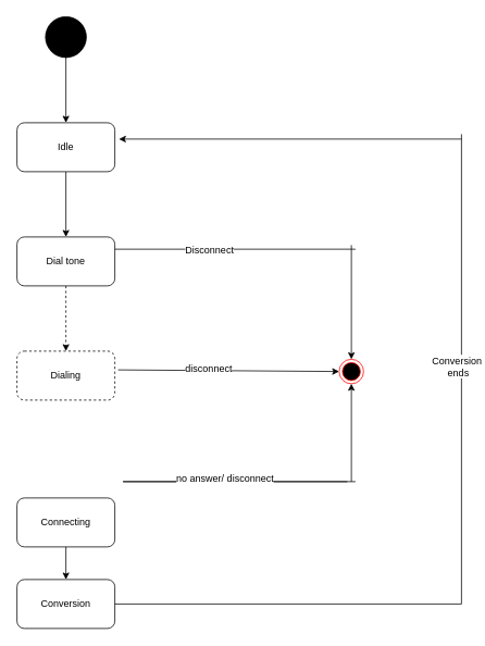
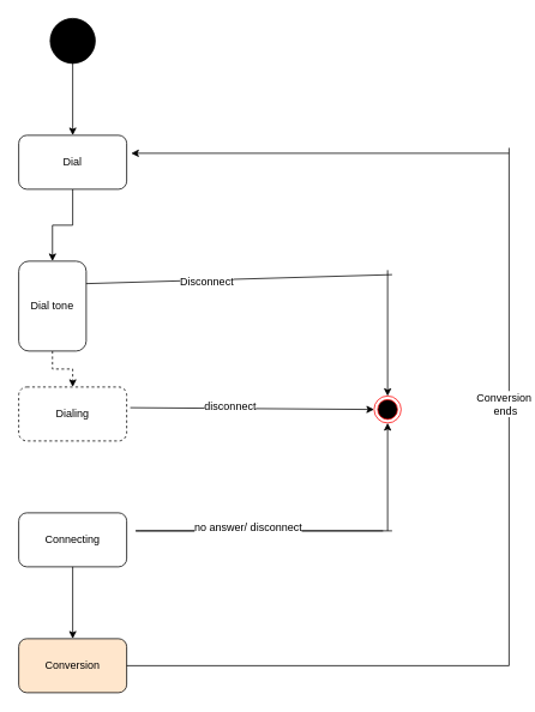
- <mxCell id="5" value="Idle" style="rounded=1;whiteSpace=wrap;html=1;strokeColor=#000000;fillColor=#FFFFFF;" vertex="1" parent="1"><mxGeometry x="20" y="150" width="120" height="60" as="geometry" /></mxCell>
+ <mxCell id="5" value="Dial" style="rounded=1;whiteSpace=wrap;html=1;strokeColor=#000000;fillColor=#FFFFFF;" vertex="1" parent="1"><mxGeometry x="20" y="150" width="120" height="60" as="geometry" /></mxCell>
- <mxCell id="7" value="Dial tone" style="rounded=1;whiteSpace=wrap;html=1;strokeColor=#000000;fillColor=#FFFFFF;" vertex="1" parent="1"><mxGeometry x="20" y="290" width="120" height="60" as="geometry" /></mxCell>
+ <mxCell id="7" value="Dial tone" style="rounded=1;whiteSpace=wrap;html=1;strokeColor=#000000;fillColor=#FFFFFF;" vertex="1" parent="1"><mxGeometry x="20" y="290" width="75" height="100" as="geometry" /></mxCell>
- <mxCell id="8" value="Connecting" style="rounded=1;whiteSpace=wrap;html=1;strokeColor=#000000;fillColor=#FFFFFF;" vertex="1" parent="1"><mxGeometry x="20" y="610" width="120" height="60" as="geometry" /></mxCell>
+ <mxCell id="8" value="Connecting" style="rounded=1;whiteSpace=wrap;html=1;strokeColor=#000000;fillColor=#FFFFFF;" vertex="1" parent="1"><mxGeometry x="20" y="570" width="120" height="60" as="geometry" /></mxCell>
- <mxCell id="10" value="Conversion" style="rounded=1;whiteSpace=wrap;html=1;strokeColor=#000000;fillColor=#FFFFFF;" vertex="1" parent="1"><mxGeometry x="20" y="710" width="120" height="60" as="geometry" /></mxCell>
+ <mxCell id="10" value="Conversion" style="rounded=1;whiteSpace=wrap;html=1;strokeColor=#000000;fillColor=#ffe6cc;" vertex="1" parent="1"><mxGeometry x="20" y="710" width="120" height="60" as="geometry" /></mxCell>
